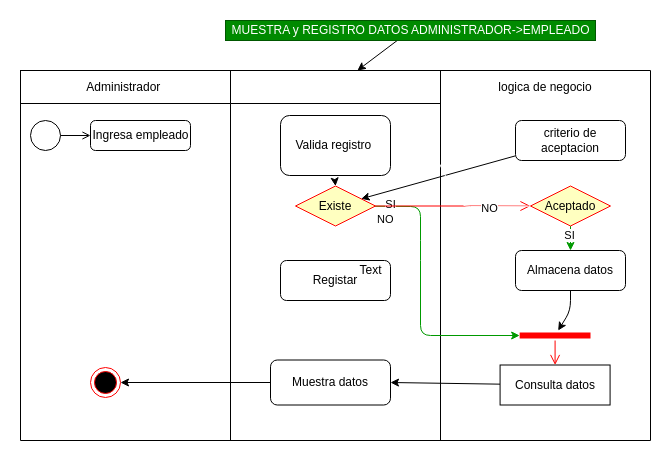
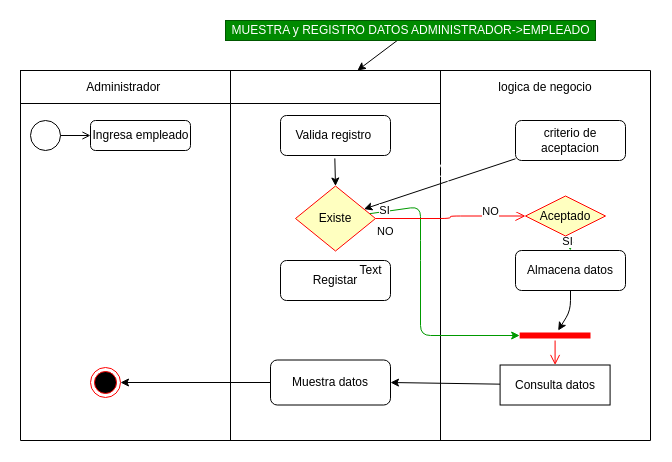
- <mxCell id="10" value="Valida registro&amp;nbsp;" style="rounded=1;whiteSpace=wrap;html=1;fillColor=#FFFFFF;fontColor=#000000;" parent="1" vertex="1"><mxGeometry x="280" y="115" width="110" height="60" as="geometry" /></mxCell>
+ <mxCell id="10" value="Valida registro&amp;nbsp;" style="rounded=1;whiteSpace=wrap;html=1;fillColor=#FFFFFF;fontColor=#000000;" parent="1" vertex="1"><mxGeometry x="280" y="115" width="110" height="40" as="geometry" /></mxCell>
+ <mxCell id="13" style="edgeStyle=none;html=1;entryX=0;entryY=0.5;entryDx=0;entryDy=0;strokeColor=#FFFFFF;exitX=1;exitY=0.5;exitDx=0;exitDy=0;" parent="1" source="14" target="18" edge="1"><mxGeometry relative="1" as="geometry"><Array as="points"><mxPoint x="410" y="280" /><mxPoint x="410" y="190" /></Array></mxGeometry></mxCell>
- <mxCell id="24" value="&lt;font color=&quot;#000000&quot;&gt;Existe&lt;/font&gt;" style="rhombus;whiteSpace=wrap;html=1;fillColor=#ffffc0;strokeColor=#ff0000;" parent="1" vertex="1"><mxGeometry x="295" y="185.5" width="80" height="40" as="geometry" /></mxCell>
+ <mxCell id="24" value="&lt;font color=&quot;#000000&quot;&gt;Existe&lt;/font&gt;" style="rhombus;whiteSpace=wrap;html=1;fillColor=#ffffc0;strokeColor=#ff0000;" parent="1" vertex="1"><mxGeometry x="295" y="185.5" width="80" height="65" as="geometry" /></mxCell>
- <mxCell id="33" value="&lt;font color=&quot;#000000&quot;&gt;Aceptado&lt;/font&gt;" style="rhombus;whiteSpace=wrap;html=1;fillColor=#ffffc0;strokeColor=#ff0000;" parent="1" vertex="1"><mxGeometry x="530" y="185.5" width="80" height="40" as="geometry" /></mxCell>
+ <mxCell id="33" value="&lt;font color=&quot;#000000&quot;&gt;Aceptado&lt;/font&gt;" style="rhombus;whiteSpace=wrap;html=1;fillColor=#ffffc0;strokeColor=#ff0000;" parent="1" vertex="1"><mxGeometry x="525" y="195.5" width="80" height="40" as="geometry" /></mxCell>
